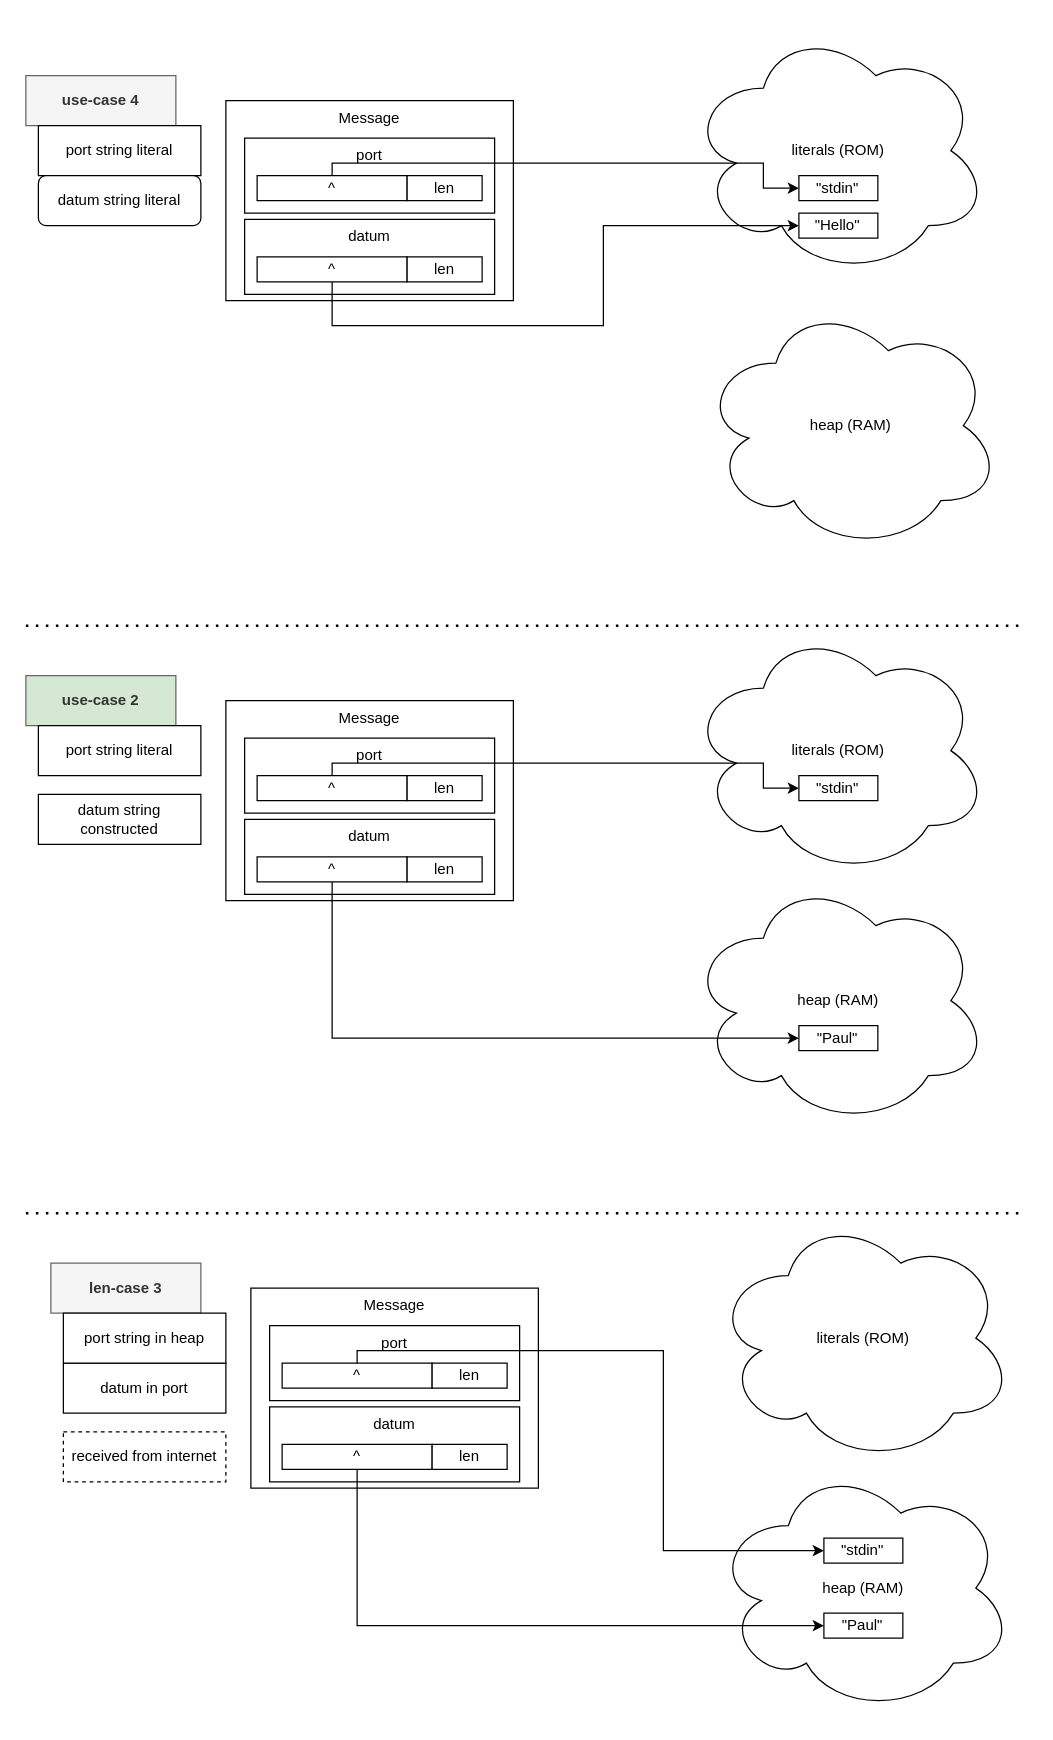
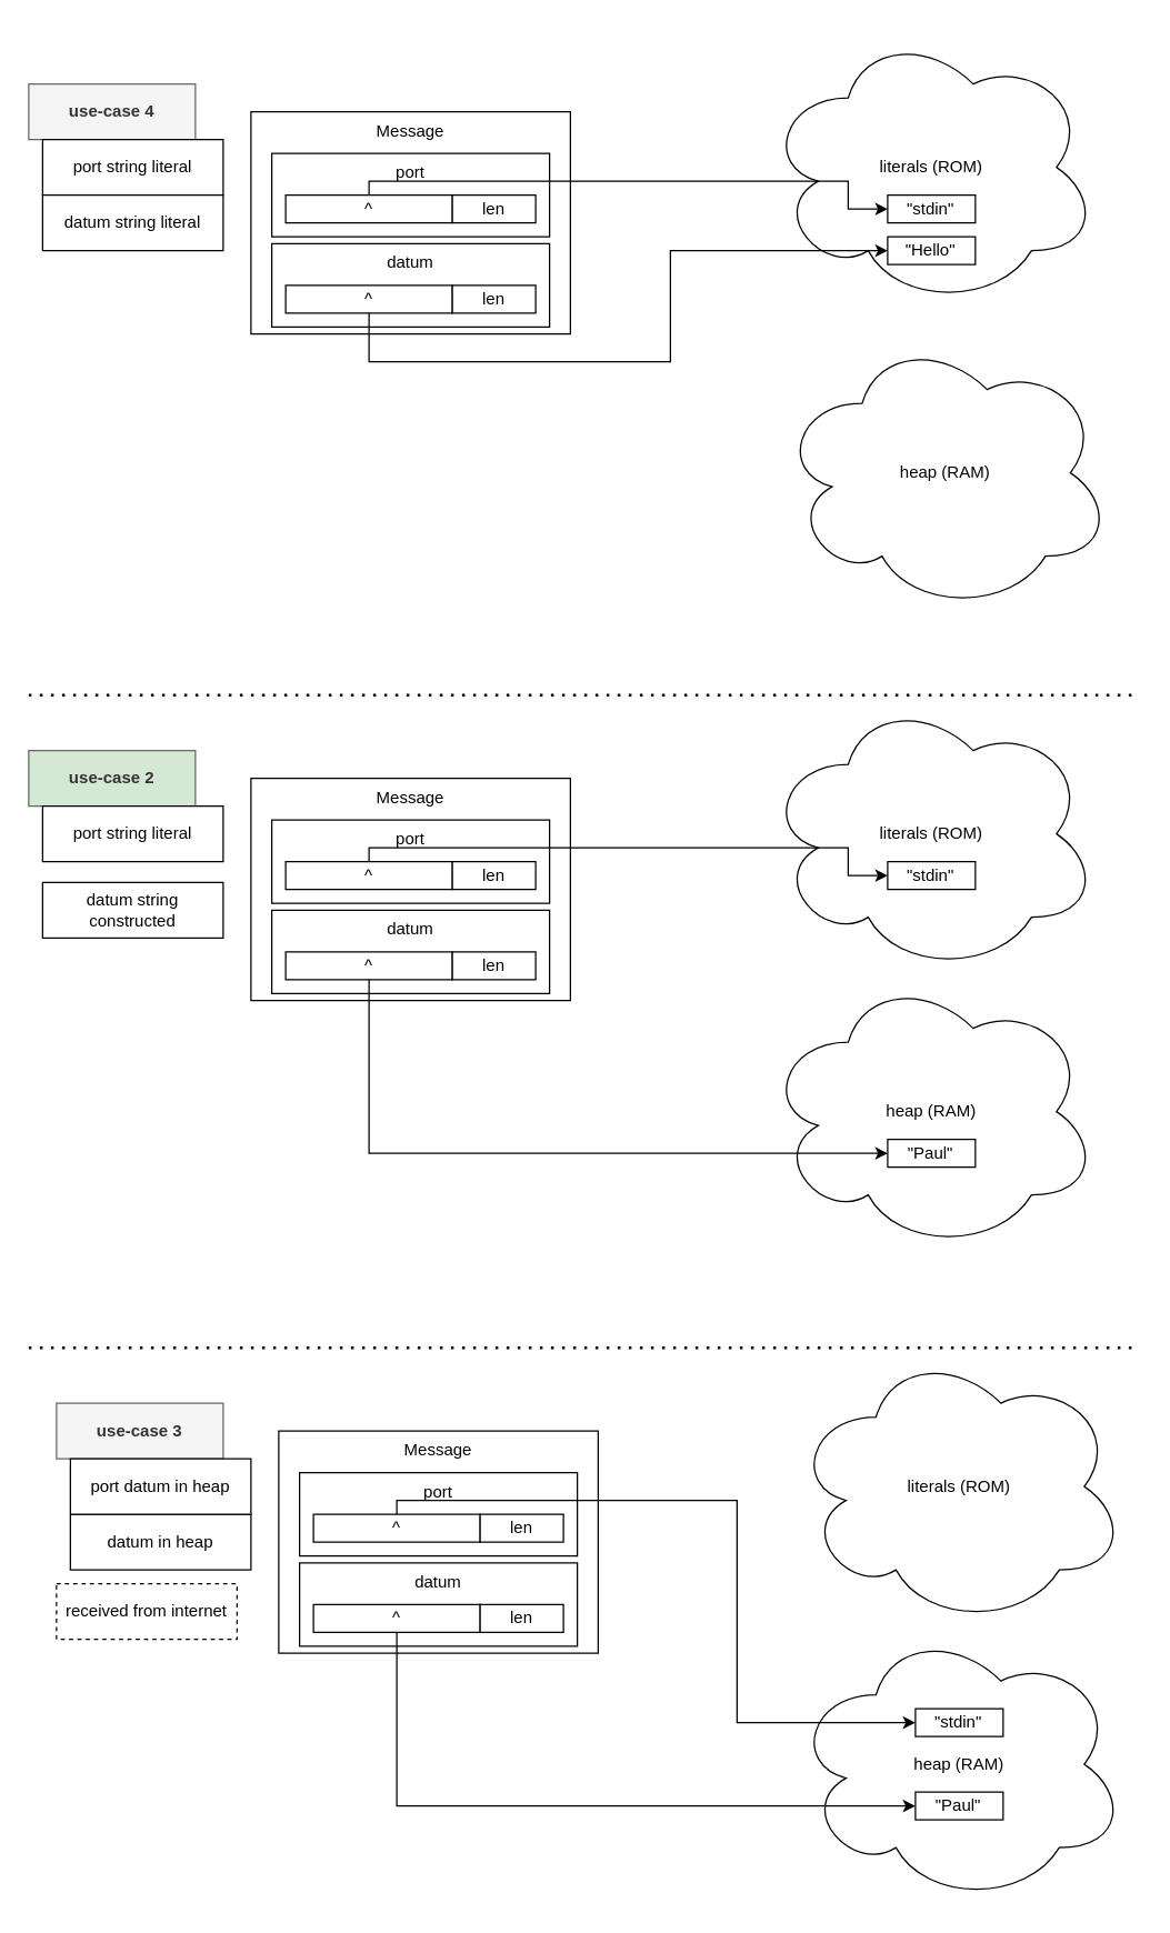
- <mxCell id="46" value="datum string literal" style="whiteSpace=wrap;html=1;fontStyle=0;rounded=1;" vertex="1" parent="1"><mxGeometry x="30" y="140" width="130" height="40" as="geometry" /></mxCell>
+ <mxCell id="46" value="datum string literal" style="rounded=0;whiteSpace=wrap;html=1;fontStyle=0" vertex="1" parent="1"><mxGeometry x="30" y="140" width="130" height="40" as="geometry" /></mxCell>
- <mxCell id="40" value="len-case 3" style="rounded=0;whiteSpace=wrap;html=1;fontStyle=1;fillColor=#f5f5f5;fontColor=#333333;strokeColor=#666666;" vertex="1" parent="1"><mxGeometry x="40" y="1010" width="120" height="40" as="geometry" /></mxCell>
+ <mxCell id="40" value="use-case 3" style="rounded=0;whiteSpace=wrap;html=1;fontStyle=1;fillColor=#f5f5f5;fontColor=#333333;strokeColor=#666666;" vertex="1" parent="1"><mxGeometry x="40" y="1010" width="120" height="40" as="geometry" /></mxCell>
- <mxCell id="48" value="port string in heap" style="rounded=0;whiteSpace=wrap;html=1;fontStyle=0" vertex="1" parent="1"><mxGeometry x="50" y="1050" width="130" height="40" as="geometry" /></mxCell>
+ <mxCell id="48" value="port datum in heap" style="rounded=0;whiteSpace=wrap;html=1;fontStyle=0" vertex="1" parent="1"><mxGeometry x="50" y="1050" width="130" height="40" as="geometry" /></mxCell>
- <mxCell id="43" value="datum in port" style="rounded=0;whiteSpace=wrap;html=1;fontStyle=0" vertex="1" parent="1"><mxGeometry x="50" y="1090" width="130" height="40" as="geometry" /></mxCell>
+ <mxCell id="43" value="datum in heap" style="rounded=0;whiteSpace=wrap;html=1;fontStyle=0" vertex="1" parent="1"><mxGeometry x="50" y="1090" width="130" height="40" as="geometry" /></mxCell>
- <mxCell id="52" value="received from internet" style="rounded=0;whiteSpace=wrap;html=1;fontStyle=0;dashed=1;" vertex="1" parent="1"><mxGeometry x="50" y="1145" width="130" height="40" as="geometry" /></mxCell>
+ <mxCell id="52" value="received from internet" style="rounded=0;whiteSpace=wrap;html=1;fontStyle=0;dashed=1;" vertex="1" parent="1"><mxGeometry x="40" y="1140" width="130" height="40" as="geometry" /></mxCell>
